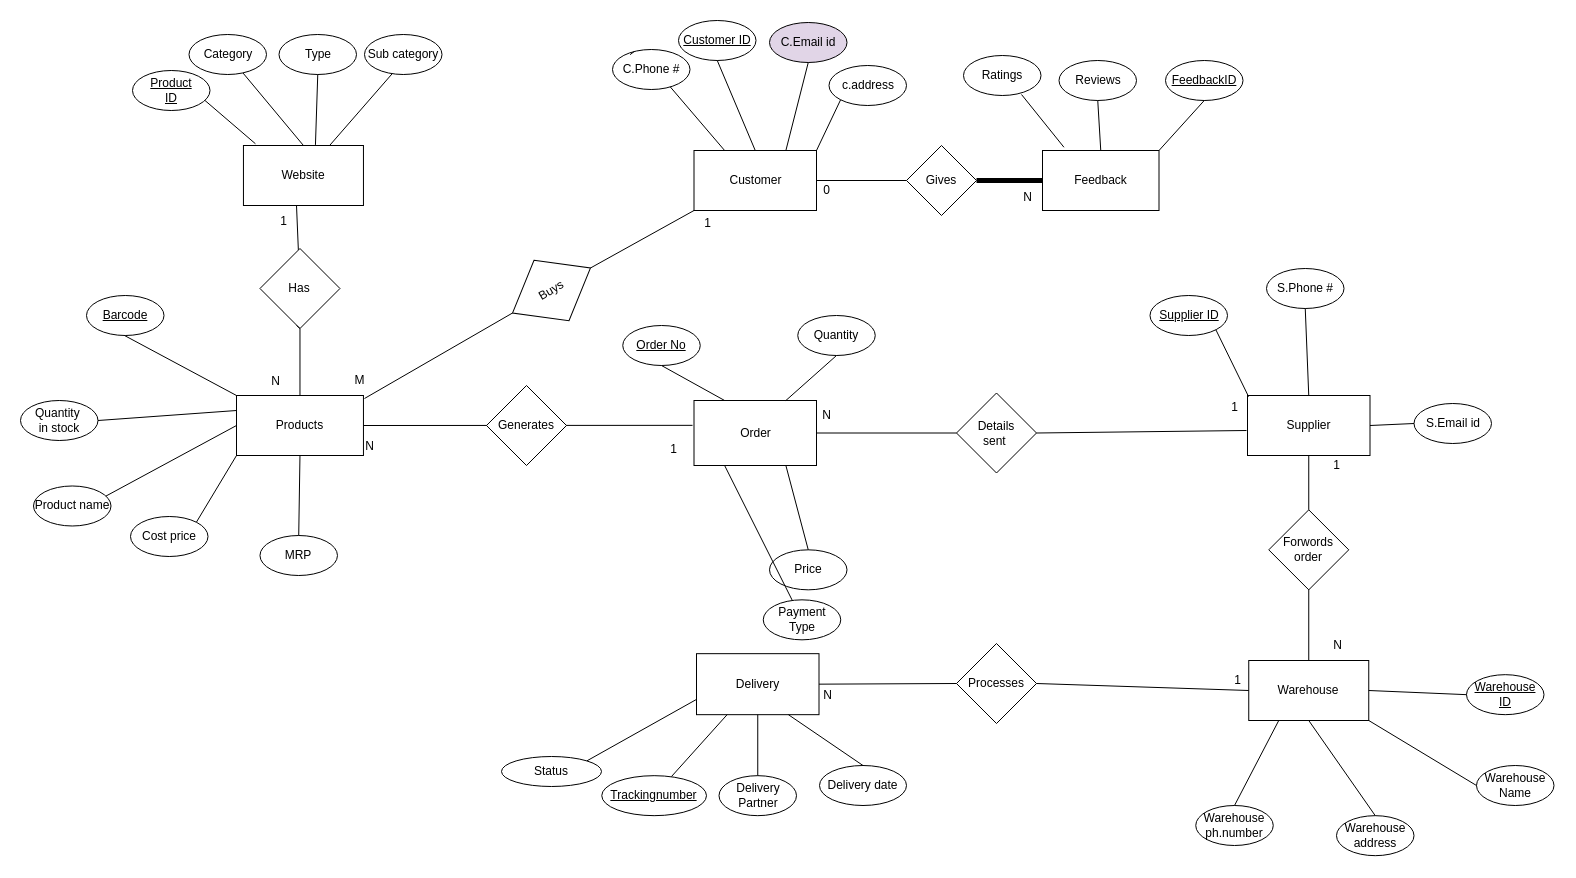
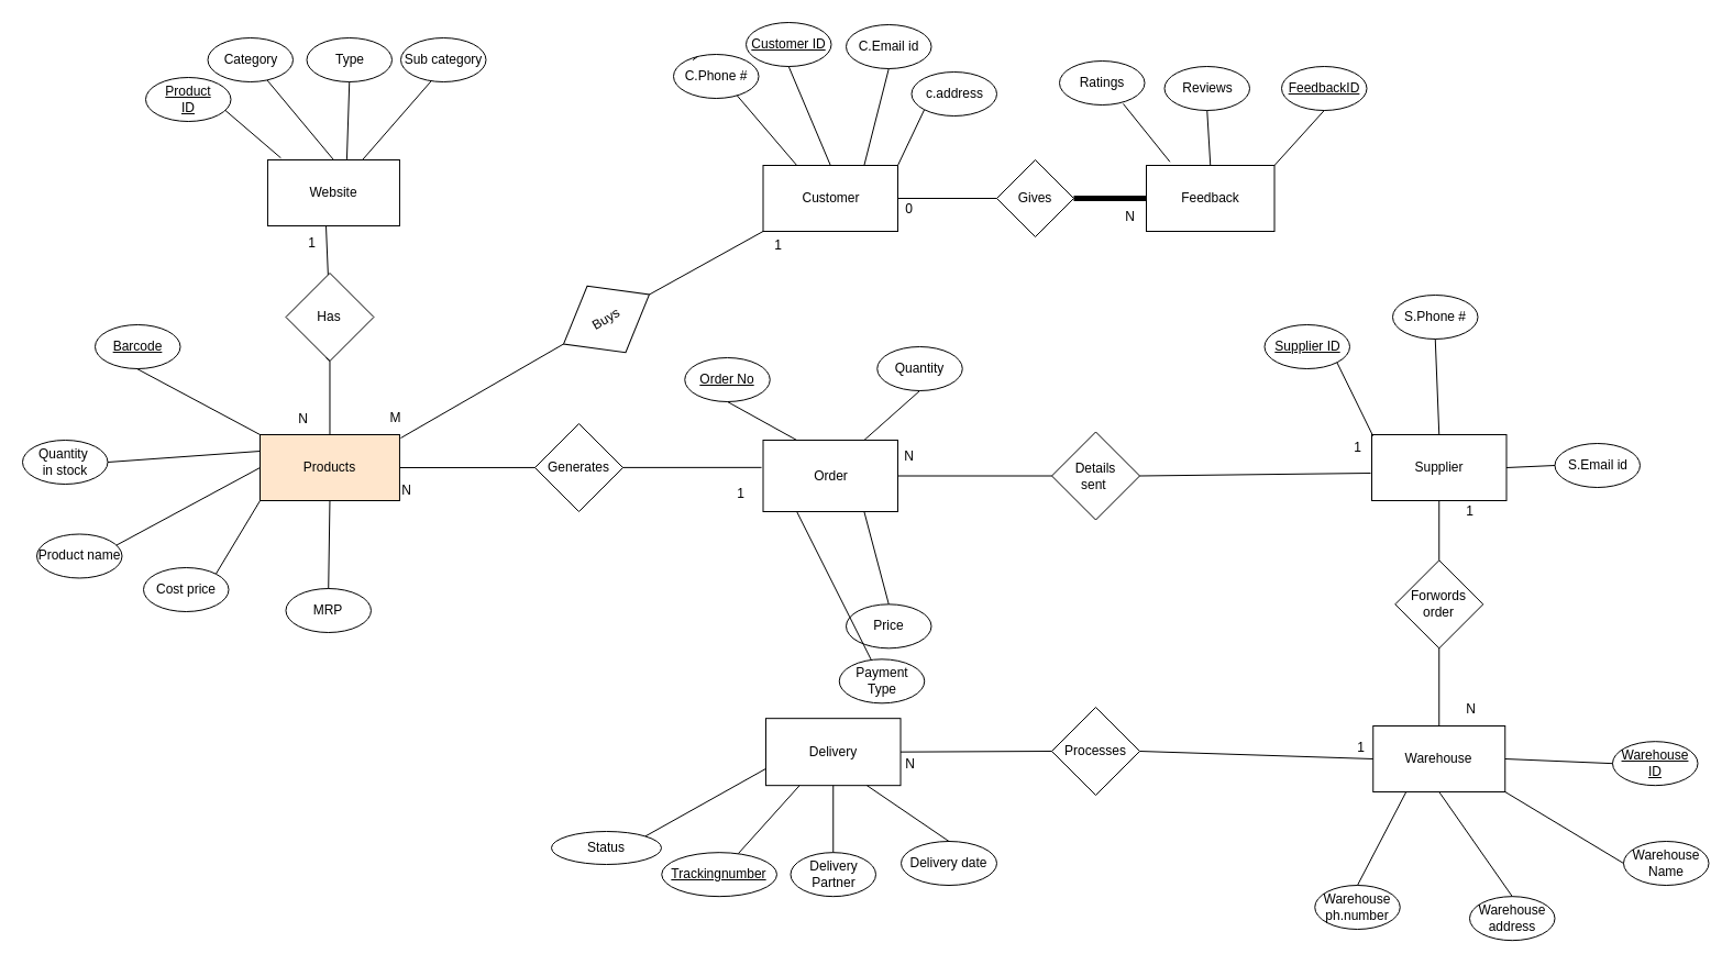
- <mxCell id="14" value="C.Email id" style="ellipse;whiteSpace=wrap;html=1;fillColor=#e1d5e7;" parent="1" vertex="1"><mxGeometry x="769" y="22" width="77.5" height="40" as="geometry" /></mxCell>
+ <mxCell id="14" value="C.Email id" style="ellipse;whiteSpace=wrap;html=1;" parent="1" vertex="1"><mxGeometry x="769" y="22" width="77.5" height="40" as="geometry" /></mxCell>
- <mxCell id="24" value="Products" style="rounded=0;whiteSpace=wrap;html=1;" parent="1" vertex="1"><mxGeometry x="236" y="395" width="126.95" height="60" as="geometry" /></mxCell>
+ <mxCell id="24" value="Products" style="rounded=0;whiteSpace=wrap;html=1;fillColor=#ffe6cc;" parent="1" vertex="1"><mxGeometry x="236" y="395" width="126.95" height="60" as="geometry" /></mxCell>
